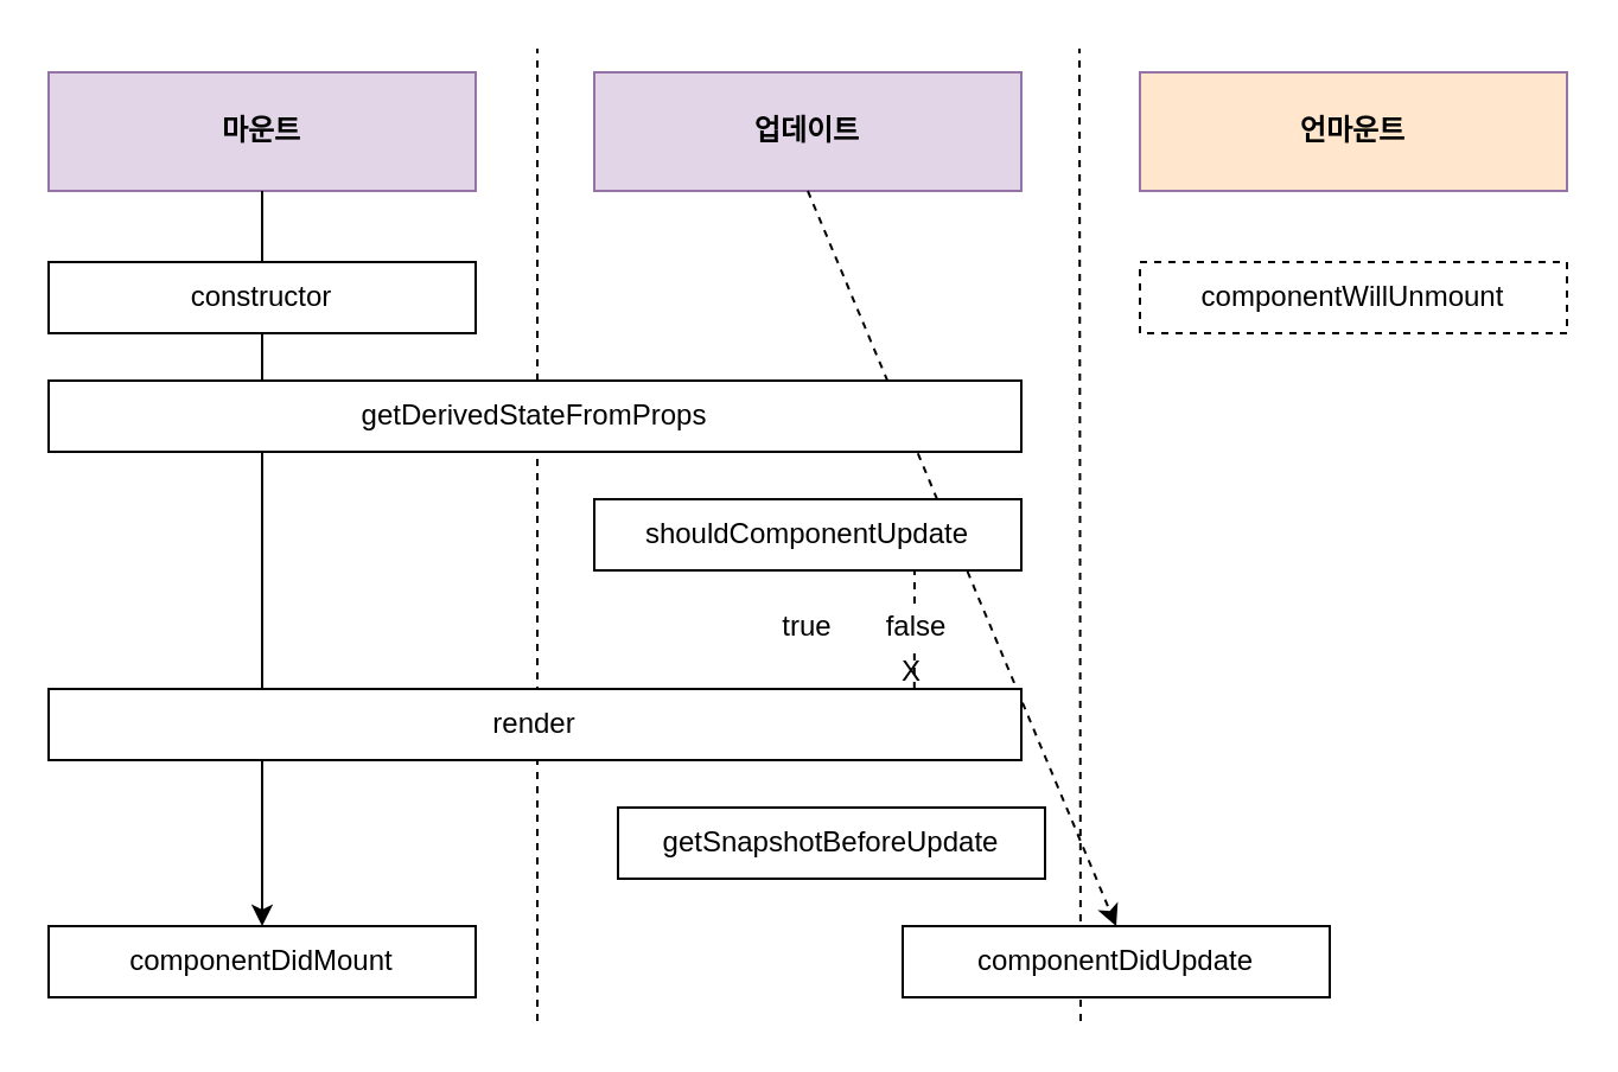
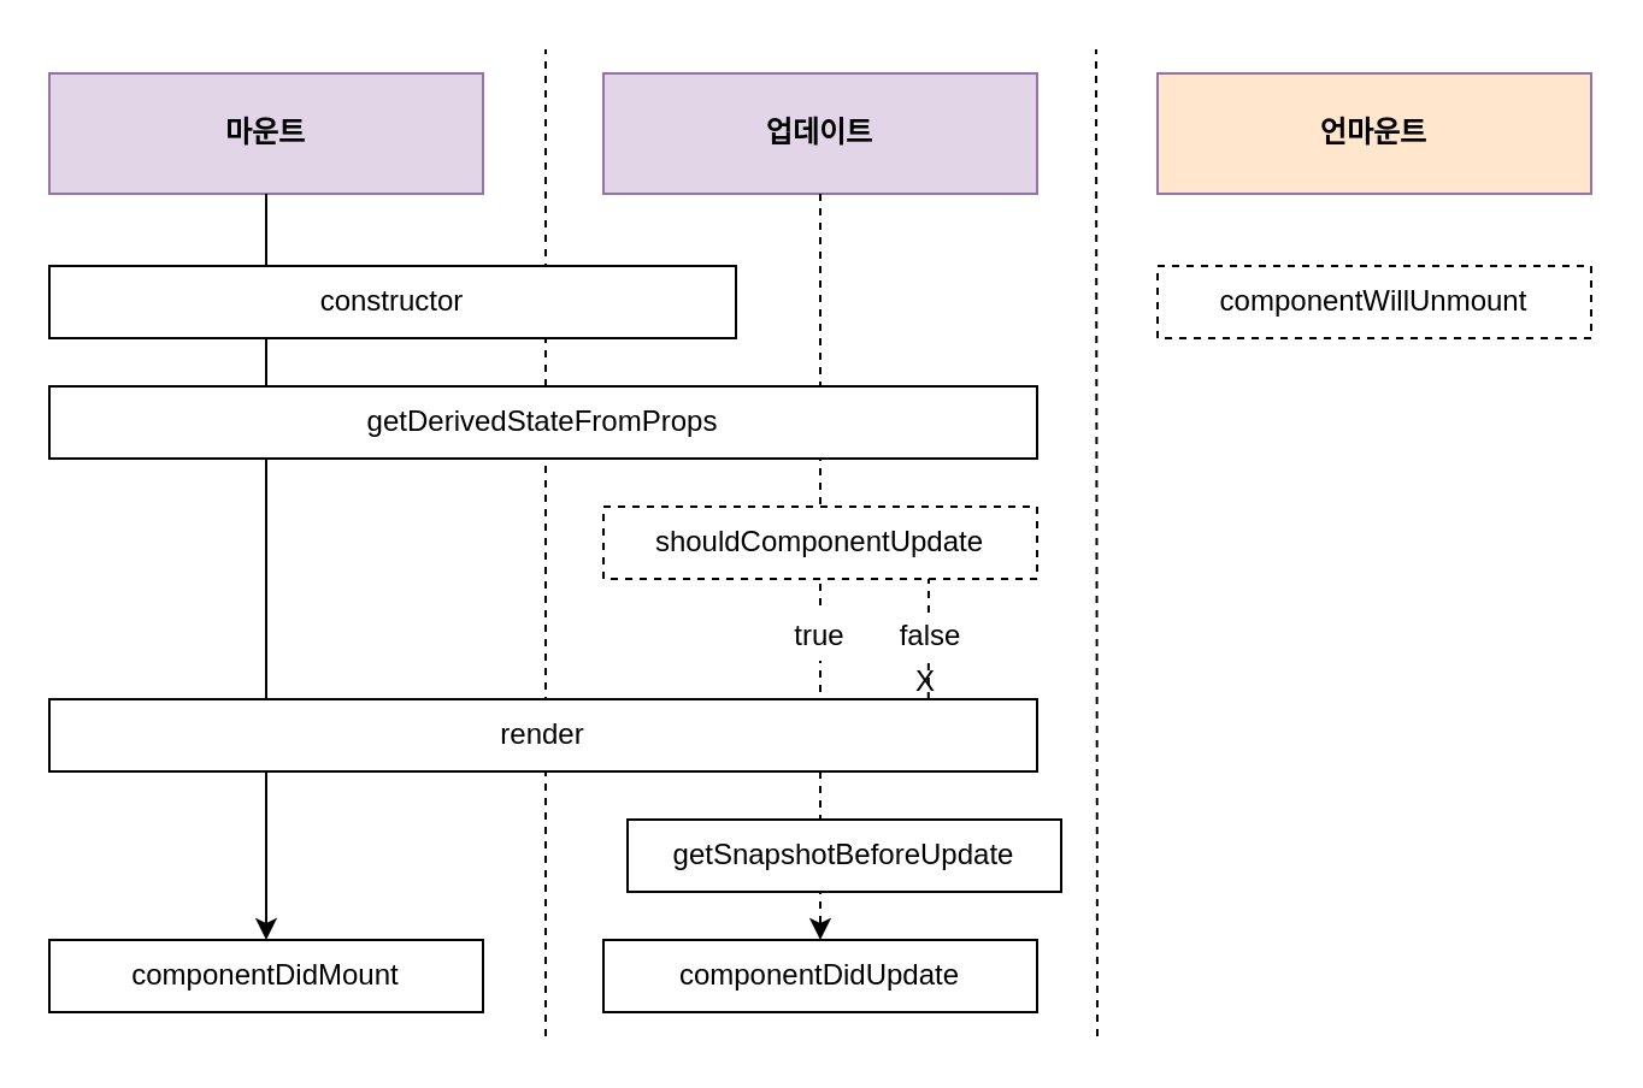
- <mxCell id="9" value="constructor" style="rounded=0;whiteSpace=wrap;html=1;" vertex="1" parent="1"><mxGeometry x="20" y="110" width="180" height="30" as="geometry" /></mxCell>
+ <mxCell id="9" value="constructor" style="rounded=0;whiteSpace=wrap;html=1;" vertex="1" parent="1"><mxGeometry x="20" y="110" width="285" height="30" as="geometry" /></mxCell>
- <mxCell id="11" value="shouldComponentUpdate" style="rounded=0;whiteSpace=wrap;html=1;" vertex="1" parent="1"><mxGeometry x="250" y="210" width="180" height="30" as="geometry" /></mxCell>
+ <mxCell id="11" value="shouldComponentUpdate" style="rounded=0;whiteSpace=wrap;html=1;dashed=1;" vertex="1" parent="1"><mxGeometry x="250" y="210" width="180" height="30" as="geometry" /></mxCell>
- <mxCell id="14" value="componentDidUpdate" style="rounded=0;whiteSpace=wrap;html=1;" vertex="1" parent="1"><mxGeometry x="380" y="390" width="180" height="30" as="geometry" /></mxCell>
+ <mxCell id="14" value="componentDidUpdate" style="rounded=0;whiteSpace=wrap;html=1;" vertex="1" parent="1"><mxGeometry x="250" y="390" width="180" height="30" as="geometry" /></mxCell>
